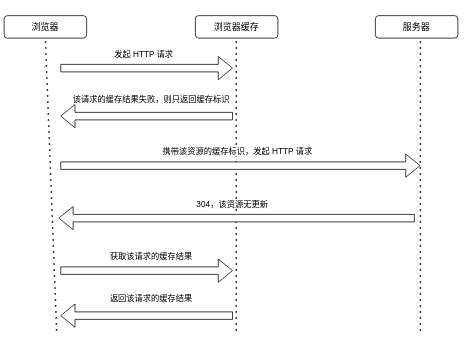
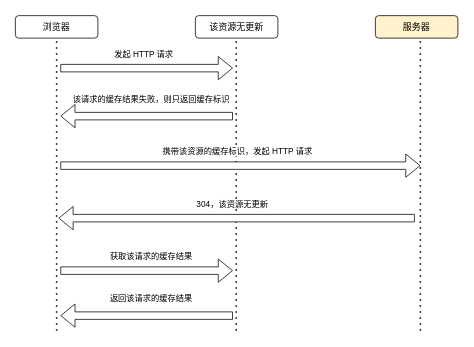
- <mxCell id="2" value="浏览器" style="rounded=1;whiteSpace=wrap;html=1;" parent="1" vertex="1"><mxGeometry x="5" y="20" width="110" height="30" as="geometry" /></mxCell>
+ <mxCell id="2" value="浏览器" style="rounded=1;whiteSpace=wrap;html=1;" parent="1" vertex="1"><mxGeometry x="20" y="20" width="110" height="30" as="geometry" /></mxCell>
- <mxCell id="3" value="浏览器缓存" style="rounded=1;whiteSpace=wrap;html=1;" parent="1" vertex="1"><mxGeometry x="260" y="20" width="110" height="30" as="geometry" /></mxCell>
+ <mxCell id="3" value="该资源无更新" style="rounded=1;whiteSpace=wrap;html=1;" parent="1" vertex="1"><mxGeometry x="260" y="20" width="110" height="30" as="geometry" /></mxCell>
- <mxCell id="4" value="服务器" style="rounded=1;whiteSpace=wrap;html=1;" parent="1" vertex="1"><mxGeometry x="500" y="20" width="110" height="30" as="geometry" /></mxCell>
+ <mxCell id="4" value="服务器" style="rounded=1;whiteSpace=wrap;html=1;fillColor=#fff2cc;" parent="1" vertex="1"><mxGeometry x="500" y="20" width="110" height="30" as="geometry" /></mxCell>
